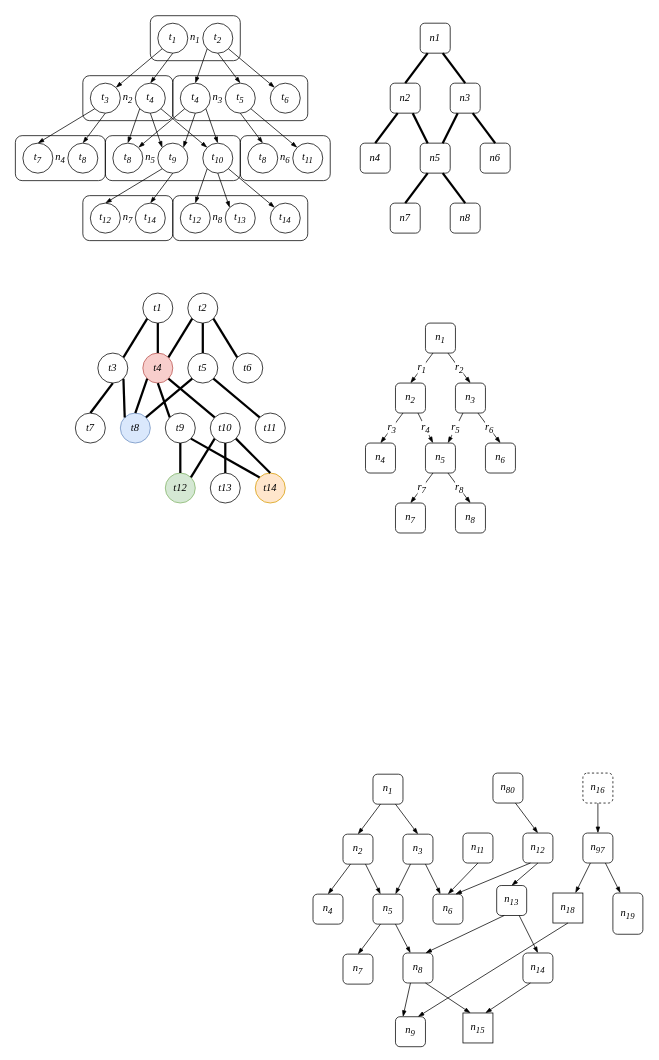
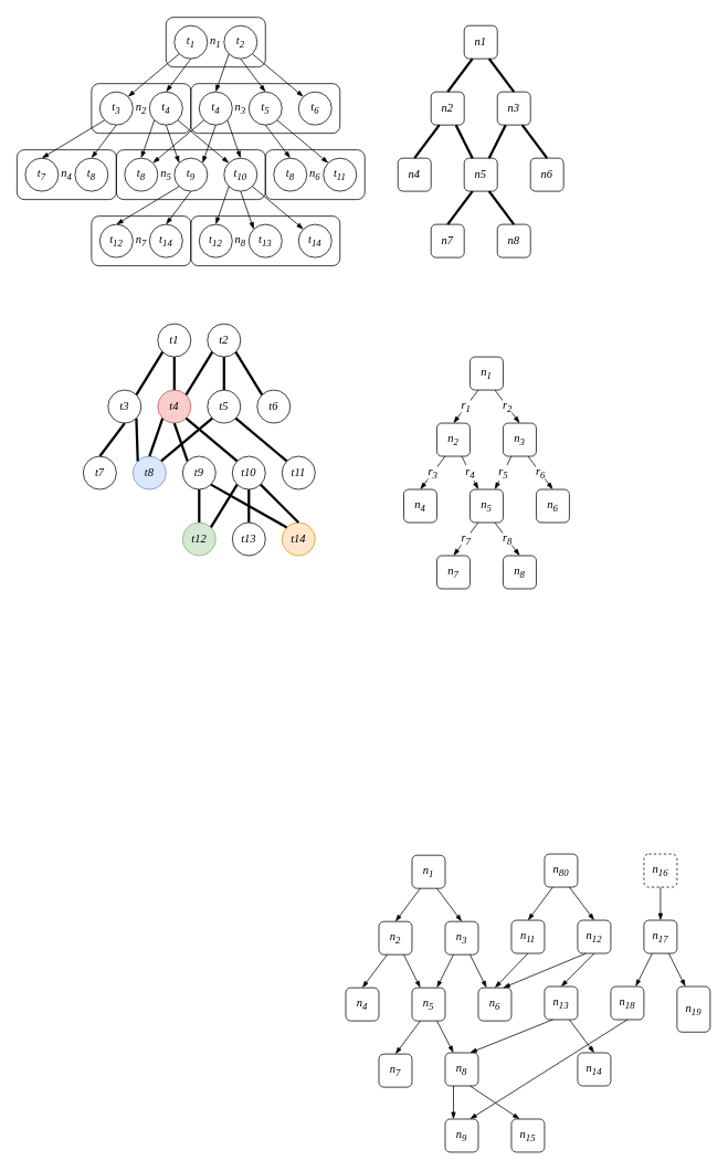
+ <mxCell id="145" value="" style="endArrow=none;html=1;fontFamily=Times New Roman;fontSize=14;entryX=0.25;entryY=1;entryDx=0;entryDy=0;exitX=0.5;exitY=0;exitDx=0;exitDy=0;strokeWidth=1;fontStyle=2;startArrow=blockThin;startFill=1;" edge="1" parent="1" source="137" target="136"><mxGeometry width="50" height="50" relative="1" as="geometry"><mxPoint x="764.143" y="1050.429" as="sourcePoint" /><mxPoint x="793.857" y="1010.429" as="targetPoint" /></mxGeometry></mxCell>
- <mxCell id="142" value="n&lt;sub&gt;97&lt;/sub&gt;" style="rounded=1;whiteSpace=wrap;html=1;fontFamily=Times New Roman;fontSize=14;fillColor=none;fontStyle=2" vertex="1" parent="1"><mxGeometry x="777" y="1110.214" width="40" height="40" as="geometry" /></mxCell>
+ <mxCell id="142" value="n&lt;sub&gt;17&lt;/sub&gt;" style="rounded=1;whiteSpace=wrap;html=1;fontFamily=Times New Roman;fontSize=14;fillColor=none;fontStyle=2" vertex="1" parent="1"><mxGeometry x="777" y="1110.214" width="40" height="40" as="geometry" /></mxCell>
- <mxCell id="139" value="n&lt;sub&gt;13&lt;/sub&gt;" style="rounded=1;whiteSpace=wrap;html=1;fontFamily=Times New Roman;fontSize=14;fillColor=none;fontStyle=2" vertex="1" parent="1"><mxGeometry x="662" y="1180.214" width="40" height="40" as="geometry" /></mxCell>
+ <mxCell id="139" value="n&lt;sub&gt;13&lt;/sub&gt;" style="rounded=1;whiteSpace=wrap;html=1;fontFamily=Times New Roman;fontSize=14;fillColor=none;fontStyle=2" vertex="1" parent="1"><mxGeometry x="657" y="1190.214" width="40" height="40" as="geometry" /></mxCell>
- <mxCell id="143" value="n&lt;sub&gt;18&lt;/sub&gt;" style="whiteSpace=wrap;html=1;fontFamily=Times New Roman;fontSize=14;fillColor=none;fontStyle=2;rounded=0;" vertex="1" parent="1"><mxGeometry x="737" y="1190.214" width="40" height="40" as="geometry" /></mxCell>
+ <mxCell id="143" value="n&lt;sub&gt;18&lt;/sub&gt;" style="rounded=1;whiteSpace=wrap;html=1;fontFamily=Times New Roman;fontSize=14;fillColor=none;fontStyle=2" vertex="1" parent="1"><mxGeometry x="737" y="1190.214" width="40" height="40" as="geometry" /></mxCell>
- <mxCell id="155" value="" style="endArrow=none;html=1;fontFamily=Times New Roman;fontSize=14;entryX=0.25;entryY=1;entryDx=0;entryDy=0;exitX=0.75;exitY=0;exitDx=0;exitDy=0;strokeWidth=1;fontStyle=2;startArrow=blockThin;startFill=1;" edge="1" parent="1" source="153" target="140"><mxGeometry width="50" height="50" relative="1" as="geometry"><mxPoint x="846.857" y="1210.143" as="sourcePoint" /><mxPoint x="826.857" y="1170.143" as="targetPoint" /></mxGeometry></mxCell>
- <mxCell id="153" value="n&lt;sub&gt;15&lt;/sub&gt;" style="whiteSpace=wrap;html=1;fontFamily=Times New Roman;fontSize=14;fillColor=none;fontStyle=2;rounded=0;" vertex="1" parent="1"><mxGeometry x="617" y="1350.214" width="40" height="40" as="geometry" /></mxCell>
+ <mxCell id="153" value="n&lt;sub&gt;15&lt;/sub&gt;" style="rounded=1;whiteSpace=wrap;html=1;fontFamily=Times New Roman;fontSize=14;fillColor=none;fontStyle=2" vertex="1" parent="1"><mxGeometry x="617" y="1350.214" width="40" height="40" as="geometry" /></mxCell>
- <mxCell id="156" value="n&lt;sub&gt;9&lt;/sub&gt;" style="rounded=1;whiteSpace=wrap;html=1;fontFamily=Times New Roman;fontSize=14;fillColor=none;fontStyle=2" vertex="1" parent="1"><mxGeometry x="527" y="1355.214" width="40" height="40" as="geometry" /></mxCell>
+ <mxCell id="156" value="n&lt;sub&gt;9&lt;/sub&gt;" style="rounded=1;whiteSpace=wrap;html=1;fontFamily=Times New Roman;fontSize=14;fillColor=none;fontStyle=2" vertex="1" parent="1"><mxGeometry x="537" y="1350.214" width="40" height="40" as="geometry" /></mxCell>
